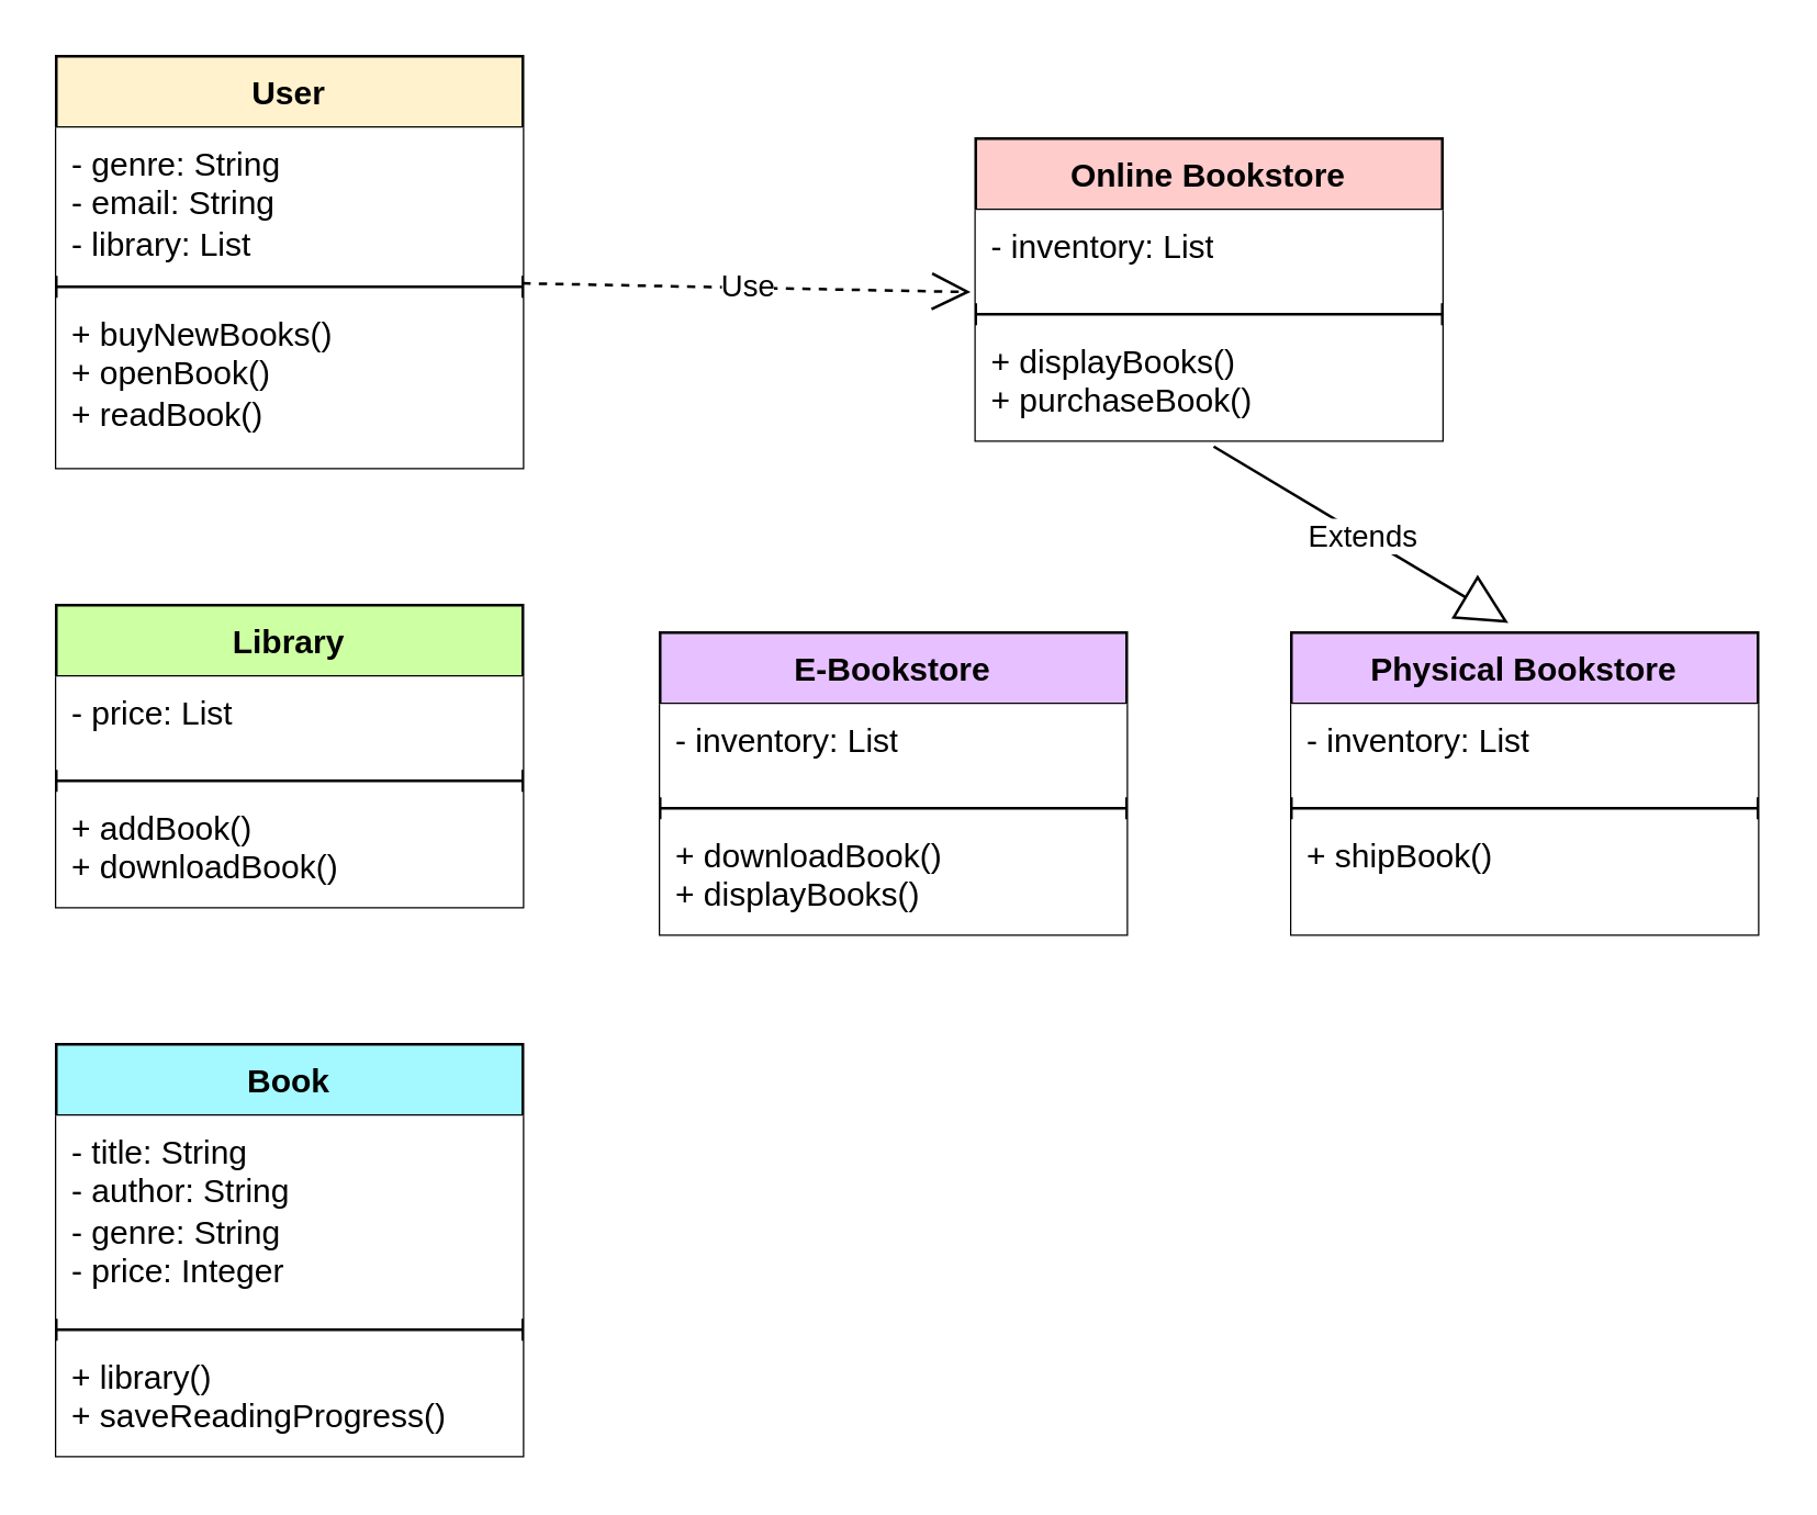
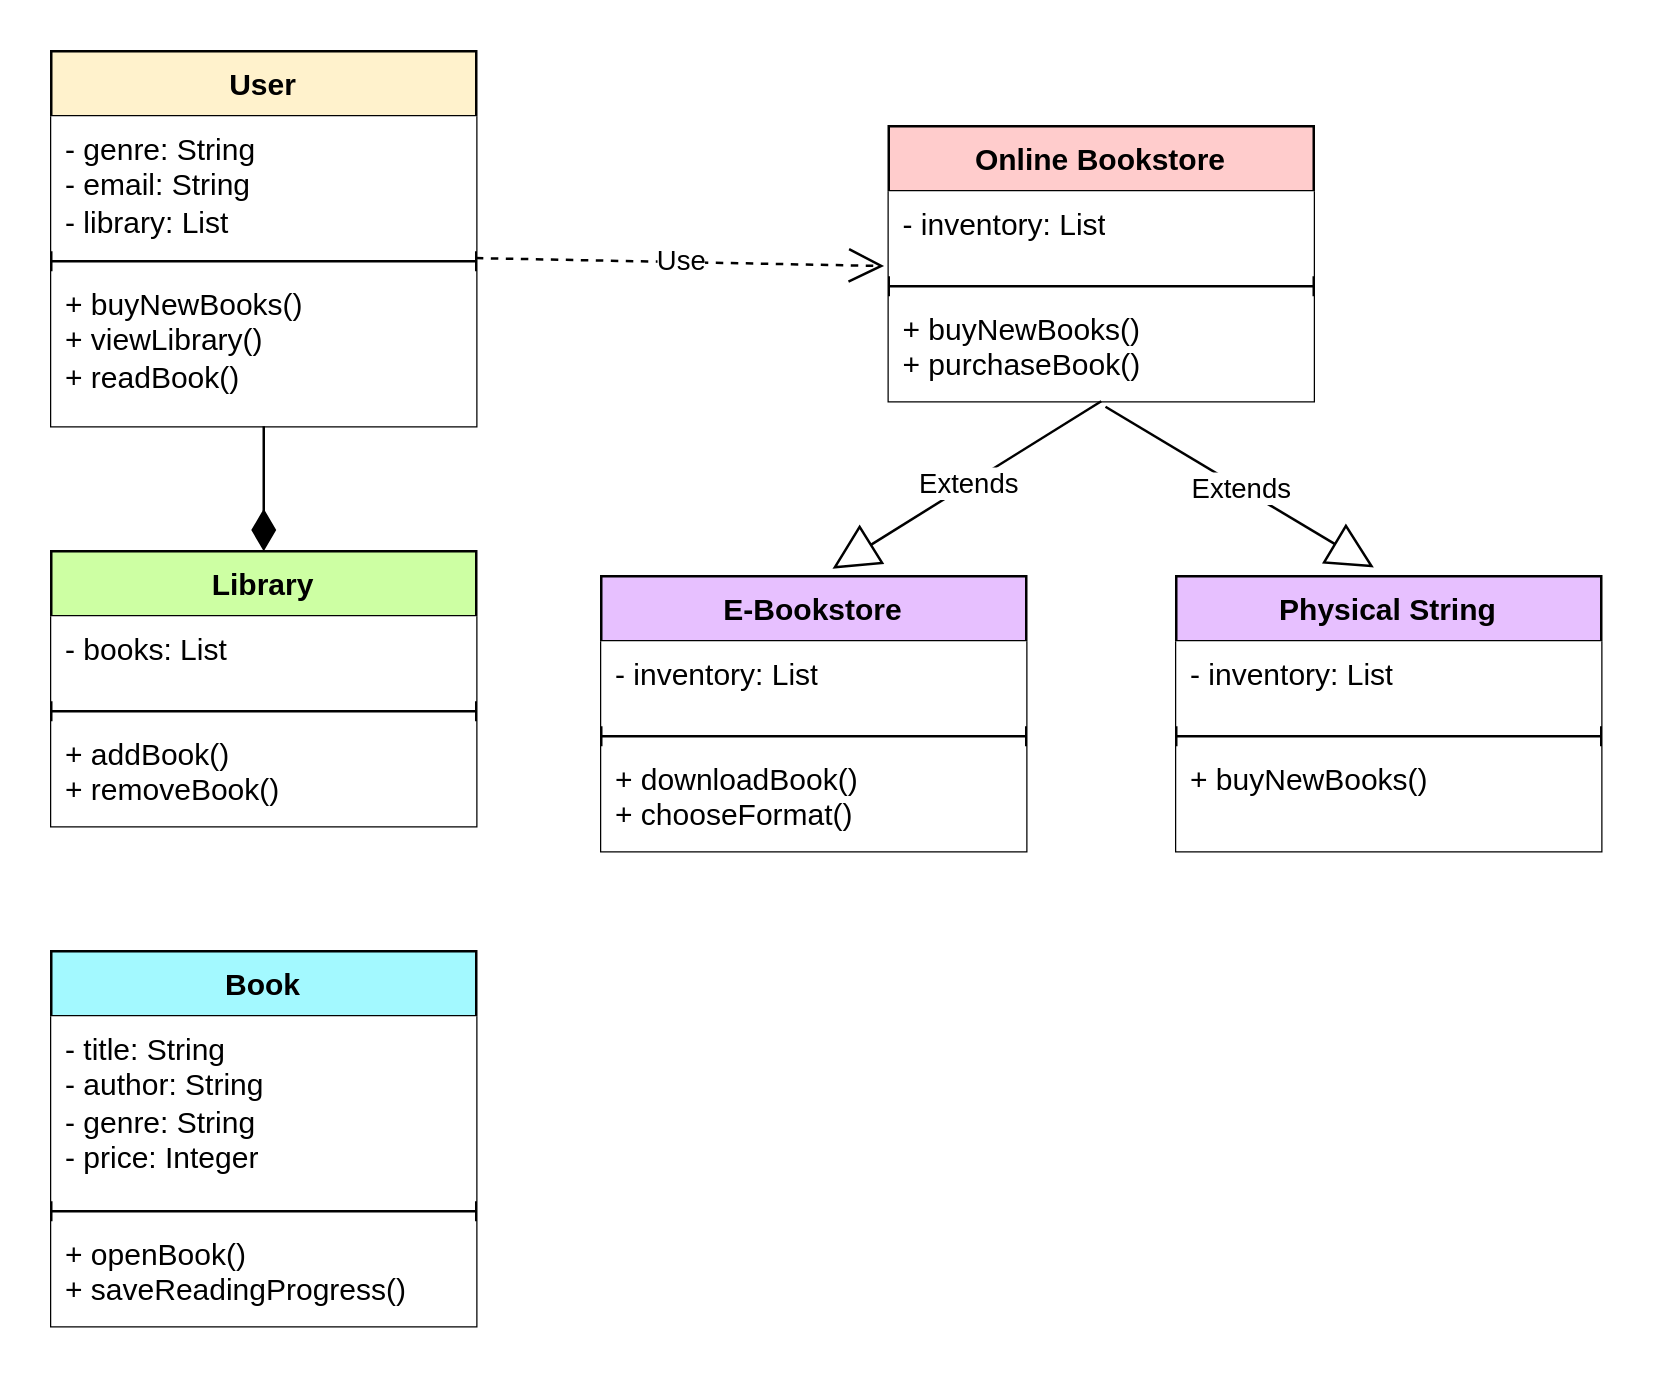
- <mxCell id="5" value="+ buyNewBooks()&lt;div&gt;+ openBook()&lt;/div&gt;&lt;div&gt;+ readBook()&lt;/div&gt;" style="text;strokeColor=none;fillColor=default;align=left;verticalAlign=top;spacingLeft=4;spacingRight=4;overflow=hidden;rotatable=0;points=[[0,0.5],[1,0.5]];portConstraint=eastwest;whiteSpace=wrap;html=1;" vertex="1" parent="2"><mxGeometry y="88" width="170" height="62" as="geometry" /></mxCell>
+ <mxCell id="5" value="+ buyNewBooks()&lt;div&gt;+ viewLibrary()&lt;/div&gt;&lt;div&gt;+ readBook()&lt;/div&gt;" style="text;strokeColor=none;fillColor=default;align=left;verticalAlign=top;spacingLeft=4;spacingRight=4;overflow=hidden;rotatable=0;points=[[0,0.5],[1,0.5]];portConstraint=eastwest;whiteSpace=wrap;html=1;" vertex="1" parent="2"><mxGeometry y="88" width="170" height="62" as="geometry" /></mxCell>
- <mxCell id="13" value="+ displayBooks()&lt;div&gt;+ purchaseBook()&lt;/div&gt;" style="text;strokeColor=none;fillColor=default;align=left;verticalAlign=top;spacingLeft=4;spacingRight=4;overflow=hidden;rotatable=0;points=[[0,0.5],[1,0.5]];portConstraint=eastwest;whiteSpace=wrap;html=1;" vertex="1" parent="10"><mxGeometry y="68" width="170" height="42" as="geometry" /></mxCell>
+ <mxCell id="13" value="+ buyNewBooks()&lt;div&gt;+ purchaseBook()&lt;/div&gt;" style="text;strokeColor=none;fillColor=default;align=left;verticalAlign=top;spacingLeft=4;spacingRight=4;overflow=hidden;rotatable=0;points=[[0,0.5],[1,0.5]];portConstraint=eastwest;whiteSpace=wrap;html=1;" vertex="1" parent="10"><mxGeometry y="68" width="170" height="42" as="geometry" /></mxCell>
+ <mxCell id="29" value="Extends" style="endArrow=block;endSize=16;endFill=0;html=1;rounded=0;exitX=0.5;exitY=1;exitDx=0;exitDy=0;entryX=0.544;entryY=-0.027;entryDx=0;entryDy=0;entryPerimeter=0;" edge="1" parent="1" source="10" target="21"><mxGeometry width="160" relative="1" as="geometry"><mxPoint x="400" y="166" as="sourcePoint" /><mxPoint x="507" y="230" as="targetPoint" /></mxGeometry></mxCell>
+ <mxCell id="18" value="" style="endArrow=diamondThin;endFill=1;endSize=14;html=1;rounded=0;exitX=0.5;exitY=1;exitDx=0;exitDy=0;entryX=0.5;entryY=0;entryDx=0;entryDy=0;" edge="1" parent="1" source="2" target="6"><mxGeometry width="160" relative="1" as="geometry"><mxPoint x="100" y="330" as="sourcePoint" /><mxPoint x="260" y="330" as="targetPoint" /></mxGeometry></mxCell>
- <mxCell id="25" value="Physical Bookstore" style="swimlane;fontStyle=1;align=center;verticalAlign=top;childLayout=stackLayout;horizontal=1;startSize=26;horizontalStack=0;resizeParent=1;resizeParentMax=0;resizeLast=0;collapsible=1;marginBottom=0;whiteSpace=wrap;html=1;fillColor=light-dark(#E7C0FF,#572B2B);strokeColor=#000000;" vertex="1" parent="1"><mxGeometry x="470" y="230" width="170" height="110" as="geometry" /></mxCell>
+ <mxCell id="25" value="Physical String" style="swimlane;fontStyle=1;align=center;verticalAlign=top;childLayout=stackLayout;horizontal=1;startSize=26;horizontalStack=0;resizeParent=1;resizeParentMax=0;resizeLast=0;collapsible=1;marginBottom=0;whiteSpace=wrap;html=1;fillColor=light-dark(#E7C0FF,#572B2B);strokeColor=#000000;" vertex="1" parent="1"><mxGeometry x="470" y="230" width="170" height="110" as="geometry" /></mxCell>
- <mxCell id="7" value="- price: List" style="text;strokeColor=none;fillColor=default;align=left;verticalAlign=top;spacingLeft=4;spacingRight=4;overflow=hidden;rotatable=0;points=[[0,0.5],[1,0.5]];portConstraint=eastwest;whiteSpace=wrap;html=1;" vertex="1" parent="6"><mxGeometry y="26" width="170" height="34" as="geometry" /></mxCell>
+ <mxCell id="7" value="- books: List" style="text;strokeColor=none;fillColor=default;align=left;verticalAlign=top;spacingLeft=4;spacingRight=4;overflow=hidden;rotatable=0;points=[[0,0.5],[1,0.5]];portConstraint=eastwest;whiteSpace=wrap;html=1;" vertex="1" parent="6"><mxGeometry y="26" width="170" height="34" as="geometry" /></mxCell>
- <mxCell id="9" value="+ addBook()&lt;div&gt;+ downloadBook()&lt;/div&gt;" style="text;strokeColor=none;fillColor=default;align=left;verticalAlign=top;spacingLeft=4;spacingRight=4;overflow=hidden;rotatable=0;points=[[0,0.5],[1,0.5]];portConstraint=eastwest;whiteSpace=wrap;html=1;" vertex="1" parent="6"><mxGeometry y="68" width="170" height="42" as="geometry" /></mxCell>
+ <mxCell id="9" value="+ addBook()&lt;div&gt;+ removeBook()&lt;/div&gt;" style="text;strokeColor=none;fillColor=default;align=left;verticalAlign=top;spacingLeft=4;spacingRight=4;overflow=hidden;rotatable=0;points=[[0,0.5],[1,0.5]];portConstraint=eastwest;whiteSpace=wrap;html=1;" vertex="1" parent="6"><mxGeometry y="68" width="170" height="42" as="geometry" /></mxCell>
- <mxCell id="28" value="+ shipBook()" style="text;strokeColor=none;fillColor=default;align=left;verticalAlign=top;spacingLeft=4;spacingRight=4;overflow=hidden;rotatable=0;points=[[0,0.5],[1,0.5]];portConstraint=eastwest;whiteSpace=wrap;html=1;" vertex="1" parent="25"><mxGeometry y="68" width="170" height="42" as="geometry" /></mxCell>
+ <mxCell id="28" value="+ buyNewBooks()" style="text;strokeColor=none;fillColor=default;align=left;verticalAlign=top;spacingLeft=4;spacingRight=4;overflow=hidden;rotatable=0;points=[[0,0.5],[1,0.5]];portConstraint=eastwest;whiteSpace=wrap;html=1;" vertex="1" parent="25"><mxGeometry y="68" width="170" height="42" as="geometry" /></mxCell>
- <mxCell id="24" value="+ downloadBook()&lt;div&gt;+ displayBooks()&lt;/div&gt;" style="text;strokeColor=none;fillColor=default;align=left;verticalAlign=top;spacingLeft=4;spacingRight=4;overflow=hidden;rotatable=0;points=[[0,0.5],[1,0.5]];portConstraint=eastwest;whiteSpace=wrap;html=1;" vertex="1" parent="21"><mxGeometry y="68" width="170" height="42" as="geometry" /></mxCell>
+ <mxCell id="24" value="+ downloadBook()&lt;div&gt;+ chooseFormat()&lt;/div&gt;" style="text;strokeColor=none;fillColor=default;align=left;verticalAlign=top;spacingLeft=4;spacingRight=4;overflow=hidden;rotatable=0;points=[[0,0.5],[1,0.5]];portConstraint=eastwest;whiteSpace=wrap;html=1;" vertex="1" parent="21"><mxGeometry y="68" width="170" height="42" as="geometry" /></mxCell>
- <mxCell id="17" value="+ library()&lt;div&gt;+ saveReadingProgress()&lt;/div&gt;" style="text;strokeColor=none;fillColor=default;align=left;verticalAlign=top;spacingLeft=4;spacingRight=4;overflow=hidden;rotatable=0;points=[[0,0.5],[1,0.5]];portConstraint=eastwest;whiteSpace=wrap;html=1;" vertex="1" parent="14"><mxGeometry y="108" width="170" height="42" as="geometry" /></mxCell>
+ <mxCell id="17" value="+ openBook()&lt;div&gt;+ saveReadingProgress()&lt;/div&gt;" style="text;strokeColor=none;fillColor=default;align=left;verticalAlign=top;spacingLeft=4;spacingRight=4;overflow=hidden;rotatable=0;points=[[0,0.5],[1,0.5]];portConstraint=eastwest;whiteSpace=wrap;html=1;" vertex="1" parent="14"><mxGeometry y="108" width="170" height="42" as="geometry" /></mxCell>
